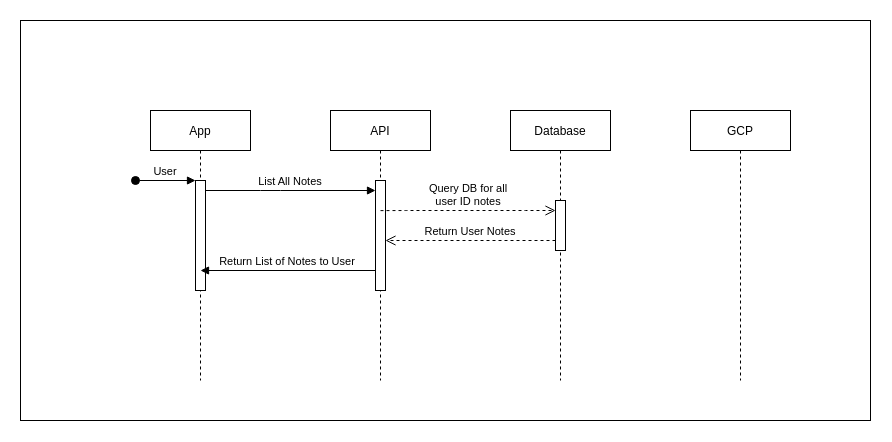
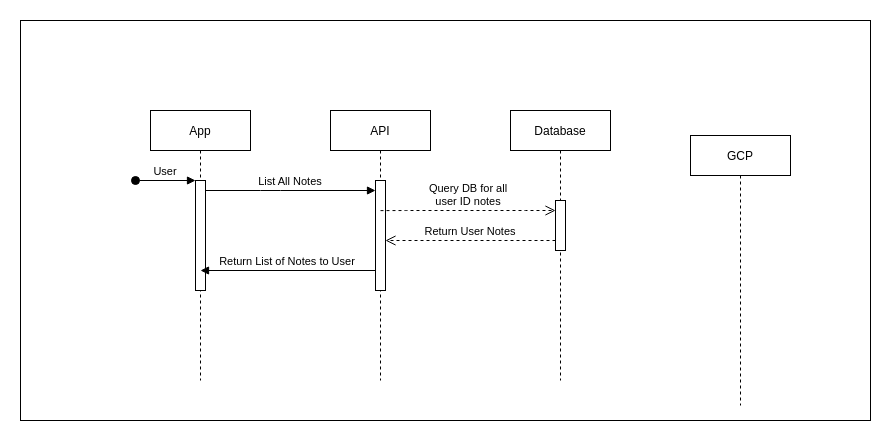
- <mxCell id="11" value="GCP" style="shape=umlLifeline;perimeter=lifelinePerimeter;container=1;collapsible=0;recursiveResize=0;rounded=0;shadow=0;strokeWidth=1;" vertex="1" parent="1"><mxGeometry x="690" y="110" width="100" height="270" as="geometry" /></mxCell>
+ <mxCell id="11" value="GCP" style="shape=umlLifeline;perimeter=lifelinePerimeter;container=1;collapsible=0;recursiveResize=0;rounded=0;shadow=0;strokeWidth=1;" vertex="1" parent="1"><mxGeometry x="690" y="135" width="100" height="270" as="geometry" /></mxCell>
